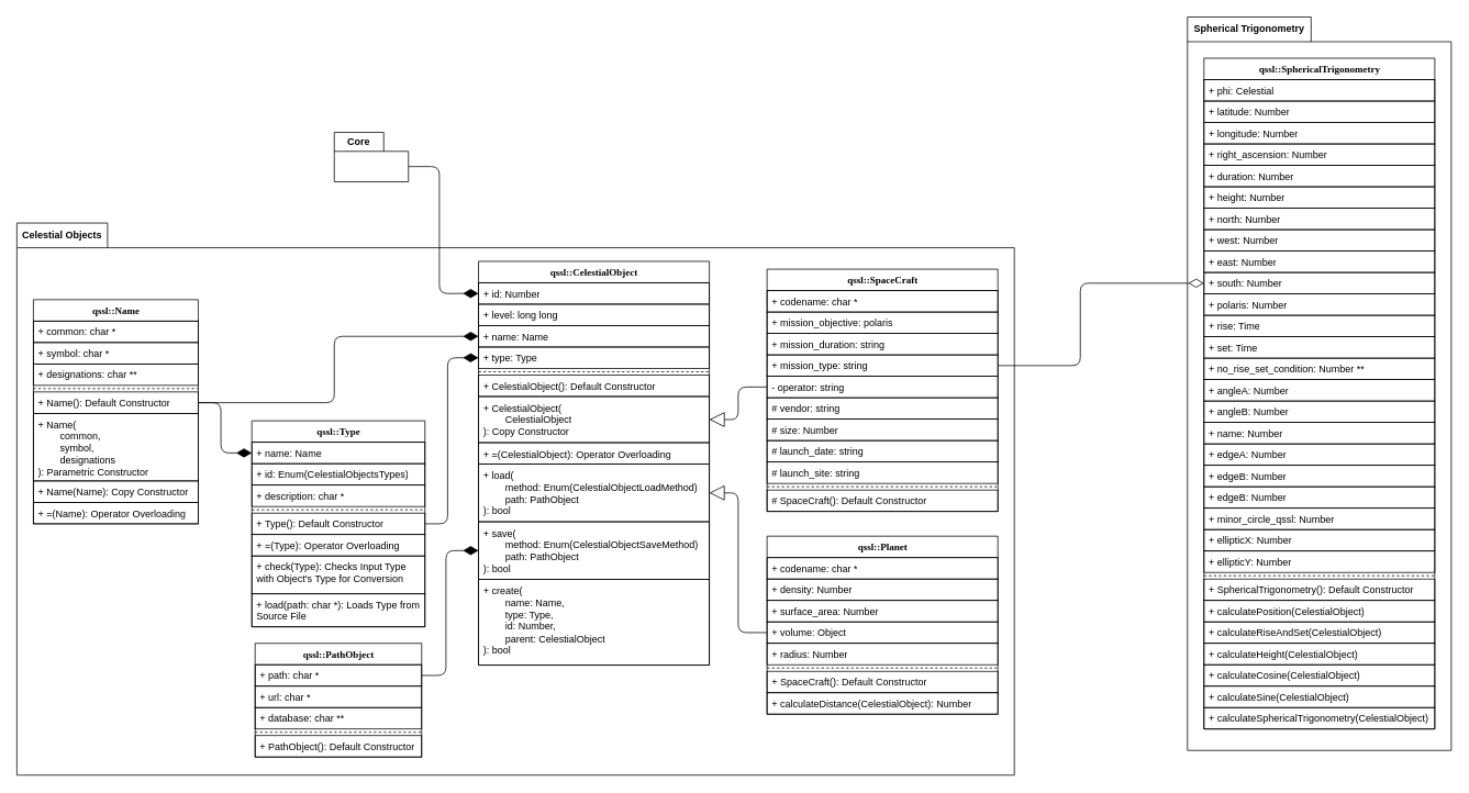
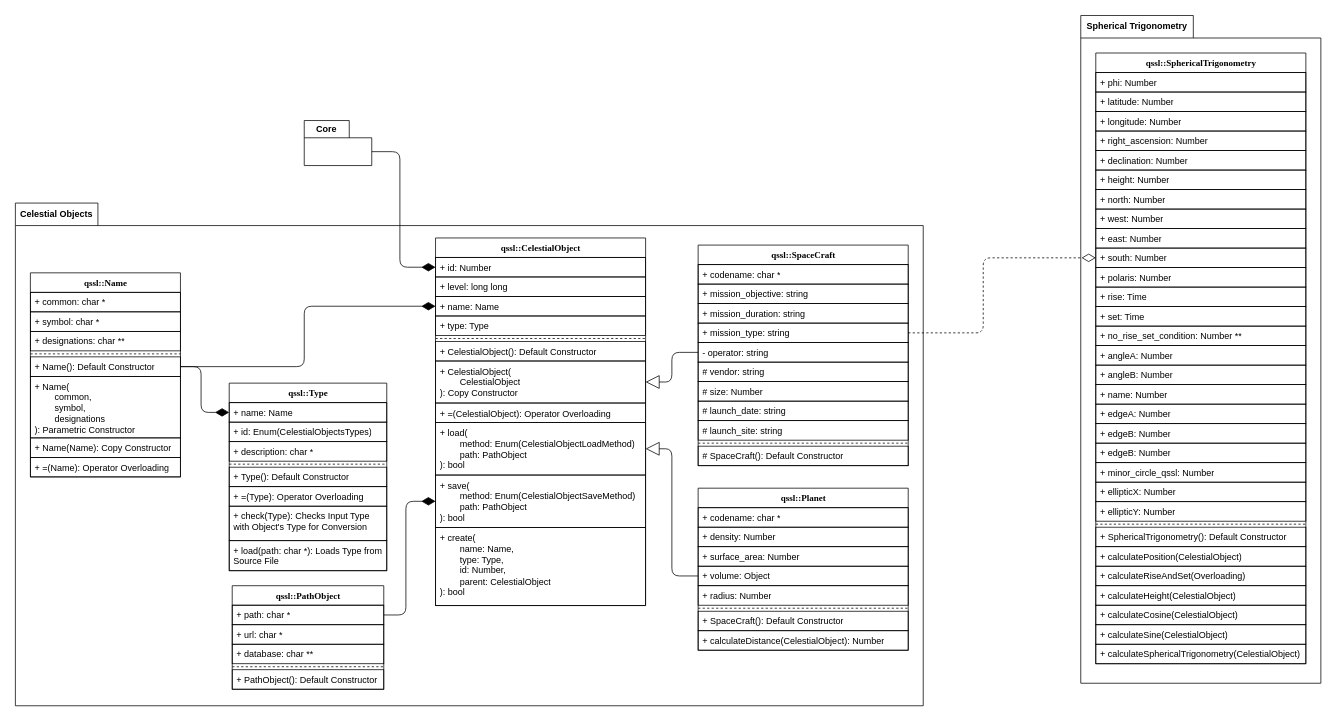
- <mxCell id="71" value="+ phi: Celestial" style="text;html=1;strokeColor=default;fillColor=none;align=left;verticalAlign=top;spacingLeft=4;spacingRight=4;whiteSpace=wrap;overflow=hidden;rotatable=0;points=[[0,0.5],[1,0.5]];portConstraint=eastwest;swimlaneFillColor=none;gradientColor=none;" parent="70" vertex="1"><mxGeometry y="26" width="280" height="26" as="geometry" /></mxCell>
+ <mxCell id="71" value="+ phi: Number" style="text;html=1;strokeColor=default;fillColor=none;align=left;verticalAlign=top;spacingLeft=4;spacingRight=4;whiteSpace=wrap;overflow=hidden;rotatable=0;points=[[0,0.5],[1,0.5]];portConstraint=eastwest;swimlaneFillColor=none;gradientColor=none;" parent="70" vertex="1"><mxGeometry y="26" width="280" height="26" as="geometry" /></mxCell>
- <mxCell id="75" value="+ duration: Number" style="text;html=1;strokeColor=default;fillColor=none;align=left;verticalAlign=top;spacingLeft=4;spacingRight=4;whiteSpace=wrap;overflow=hidden;rotatable=0;points=[[0,0.5],[1,0.5]];portConstraint=eastwest;swimlaneFillColor=none;gradientColor=none;" parent="70" vertex="1"><mxGeometry y="130" width="280" height="26" as="geometry" /></mxCell>
+ <mxCell id="75" value="+ declination: Number" style="text;html=1;strokeColor=default;fillColor=none;align=left;verticalAlign=top;spacingLeft=4;spacingRight=4;whiteSpace=wrap;overflow=hidden;rotatable=0;points=[[0,0.5],[1,0.5]];portConstraint=eastwest;swimlaneFillColor=none;gradientColor=none;" parent="70" vertex="1"><mxGeometry y="130" width="280" height="26" as="geometry" /></mxCell>
- <mxCell id="104" style="edgeStyle=orthogonalEdgeStyle;rounded=1;orthogonalLoop=1;jettySize=auto;html=1;entryX=0;entryY=0.5;entryDx=0;entryDy=0;endSize=16;curved=0;endArrow=diamondThin;endFill=0;exitX=1;exitY=0.5;exitDx=0;exitDy=0;" parent="1" source="10" target="80" edge="1"><mxGeometry relative="1" as="geometry"><mxPoint x="870" y="366" as="sourcePoint" /><mxPoint x="1470" y="249" as="targetPoint" /><Array as="points"><mxPoint x="1310" y="443" /><mxPoint x="1310" y="343" /></Array></mxGeometry></mxCell>
+ <mxCell id="104" style="edgeStyle=orthogonalEdgeStyle;rounded=1;orthogonalLoop=1;jettySize=auto;html=1;entryX=0;entryY=0.5;entryDx=0;entryDy=0;endSize=16;curved=0;endArrow=diamondThin;endFill=0;exitX=1;exitY=0.5;exitDx=0;exitDy=0;dashed=1;" parent="1" source="10" target="80" edge="1"><mxGeometry relative="1" as="geometry"><mxPoint x="870" y="366" as="sourcePoint" /><mxPoint x="1470" y="249" as="targetPoint" /><Array as="points"><mxPoint x="1310" y="443" /><mxPoint x="1310" y="343" /></Array></mxGeometry></mxCell>
- <mxCell id="8" value="+ mission_objective: polaris" style="text;html=1;strokeColor=default;fillColor=none;align=left;verticalAlign=top;spacingLeft=4;spacingRight=4;whiteSpace=wrap;overflow=hidden;rotatable=0;points=[[0,0.5],[1,0.5]];portConstraint=eastwest;swimlaneFillColor=none;gradientColor=none;" parent="6" vertex="1"><mxGeometry y="52" width="280" height="26" as="geometry" /></mxCell>
+ <mxCell id="8" value="+ mission_objective: string" style="text;html=1;strokeColor=default;fillColor=none;align=left;verticalAlign=top;spacingLeft=4;spacingRight=4;whiteSpace=wrap;overflow=hidden;rotatable=0;points=[[0,0.5],[1,0.5]];portConstraint=eastwest;swimlaneFillColor=none;gradientColor=none;" parent="6" vertex="1"><mxGeometry y="52" width="280" height="26" as="geometry" /></mxCell>
- <mxCell id="62" style="edgeStyle=orthogonalEdgeStyle;rounded=1;orthogonalLoop=1;jettySize=auto;html=1;entryX=0;entryY=0.5;entryDx=0;entryDy=0;endSize=16;curved=0;endArrow=diamondThin;endFill=1;exitX=1;exitY=0.5;exitDx=0;exitDy=0;" parent="1" source="42" target="50" edge="1"><mxGeometry relative="1" as="geometry"><mxPoint x="250" y="498" as="sourcePoint" /><mxPoint x="610" y="418" as="targetPoint" /></mxGeometry></mxCell>
- <mxCell id="97" value="+ calculateRiseAndSet(CelestialObject)" style="text;html=1;strokeColor=default;fillColor=none;align=left;verticalAlign=top;spacingLeft=4;spacingRight=4;whiteSpace=wrap;overflow=hidden;rotatable=0;points=[[0,0.5],[1,0.5]];portConstraint=eastwest;swimlaneFillColor=none;gradientColor=none;" parent="70" vertex="1"><mxGeometry y="684" width="280" height="26" as="geometry" /></mxCell>
+ <mxCell id="97" value="+ calculateRiseAndSet(Overloading)" style="text;html=1;strokeColor=default;fillColor=none;align=left;verticalAlign=top;spacingLeft=4;spacingRight=4;whiteSpace=wrap;overflow=hidden;rotatable=0;points=[[0,0.5],[1,0.5]];portConstraint=eastwest;swimlaneFillColor=none;gradientColor=none;" parent="70" vertex="1"><mxGeometry y="684" width="280" height="26" as="geometry" /></mxCell>
